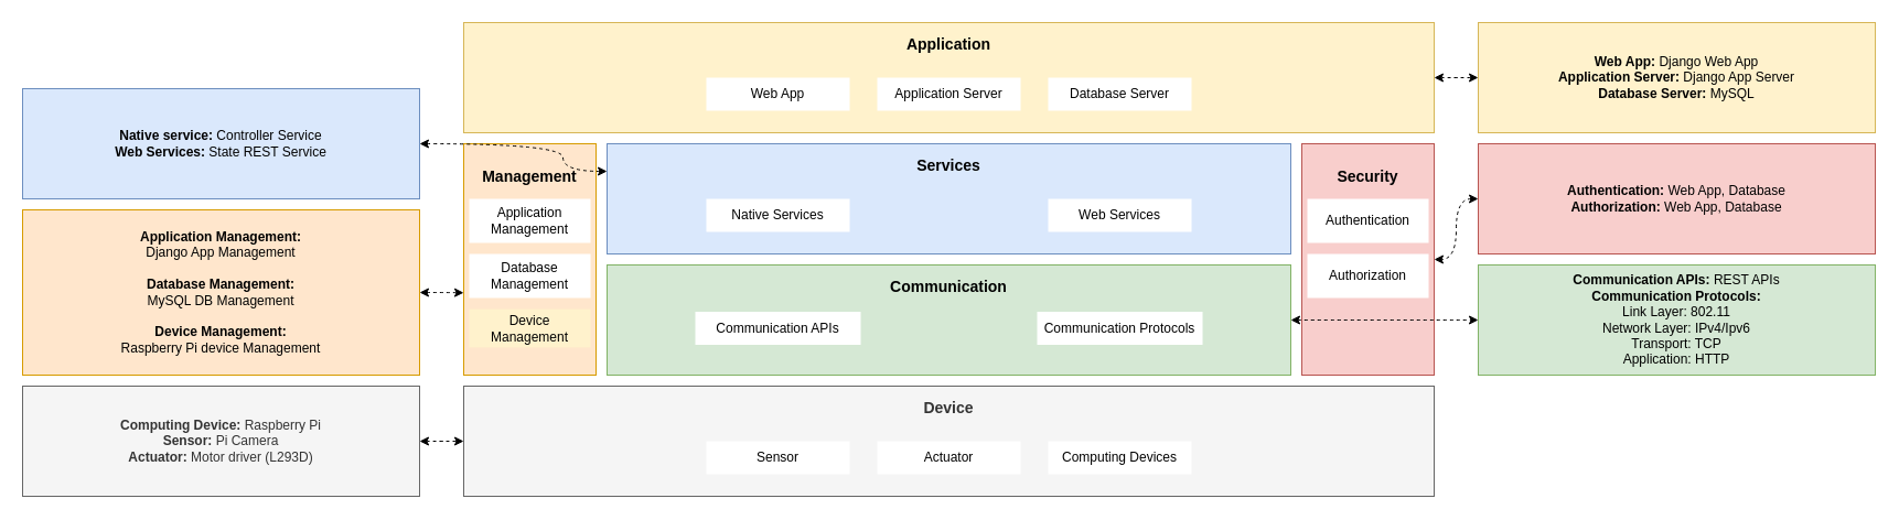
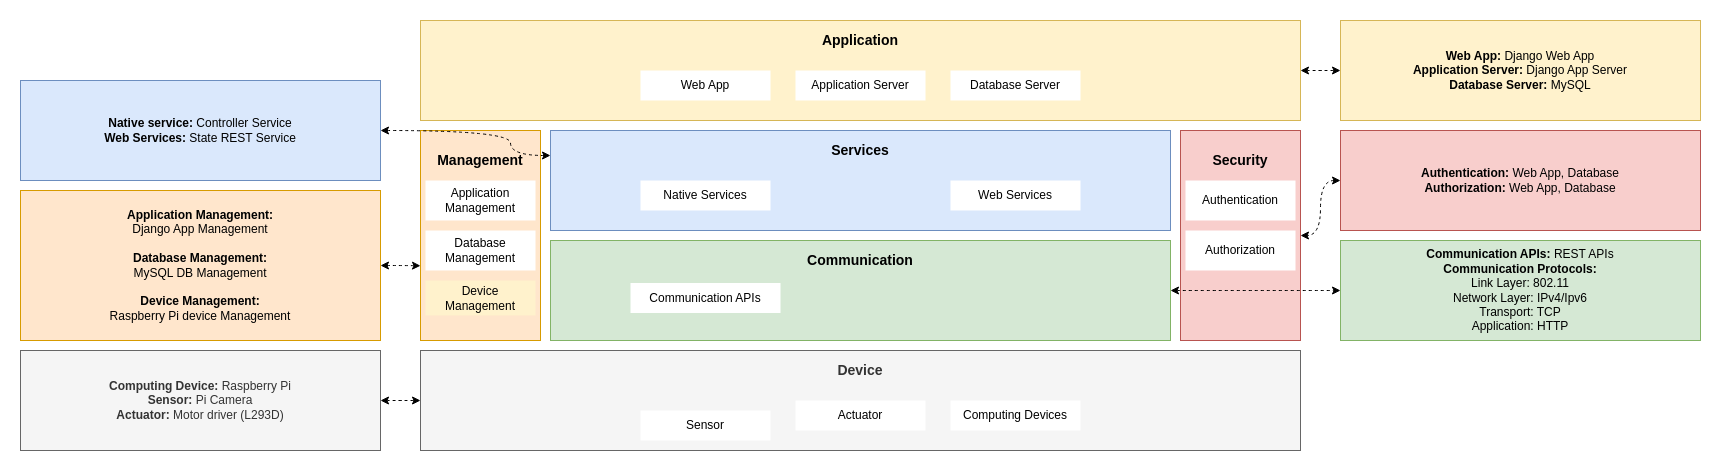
- <mxCell id="20" value="Communication Protocols" style="rounded=0;whiteSpace=wrap;html=1;strokeColor=none;" vertex="1" parent="1"><mxGeometry x="940" y="282.5" width="150" height="30" as="geometry" /></mxCell>
- <mxCell id="21" value="Sensor" style="rounded=0;whiteSpace=wrap;html=1;strokeColor=none;" vertex="1" parent="1"><mxGeometry x="640" y="400" width="130" height="30" as="geometry" /></mxCell>
+ <mxCell id="21" value="Sensor" style="rounded=0;whiteSpace=wrap;html=1;strokeColor=none;" vertex="1" parent="1"><mxGeometry x="640" y="410" width="130" height="30" as="geometry" /></mxCell>
